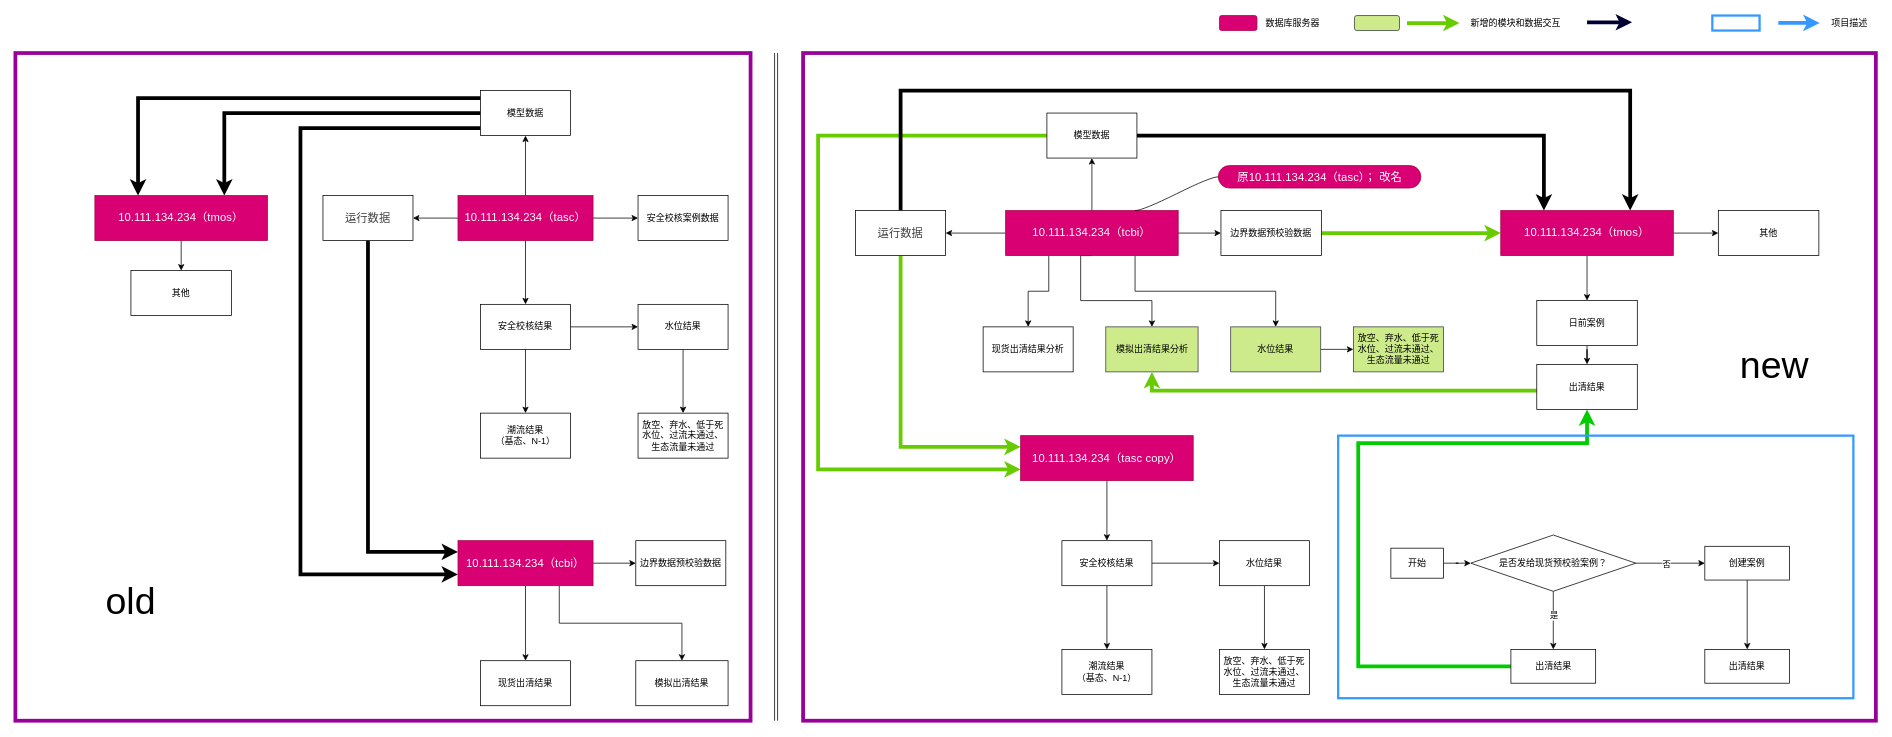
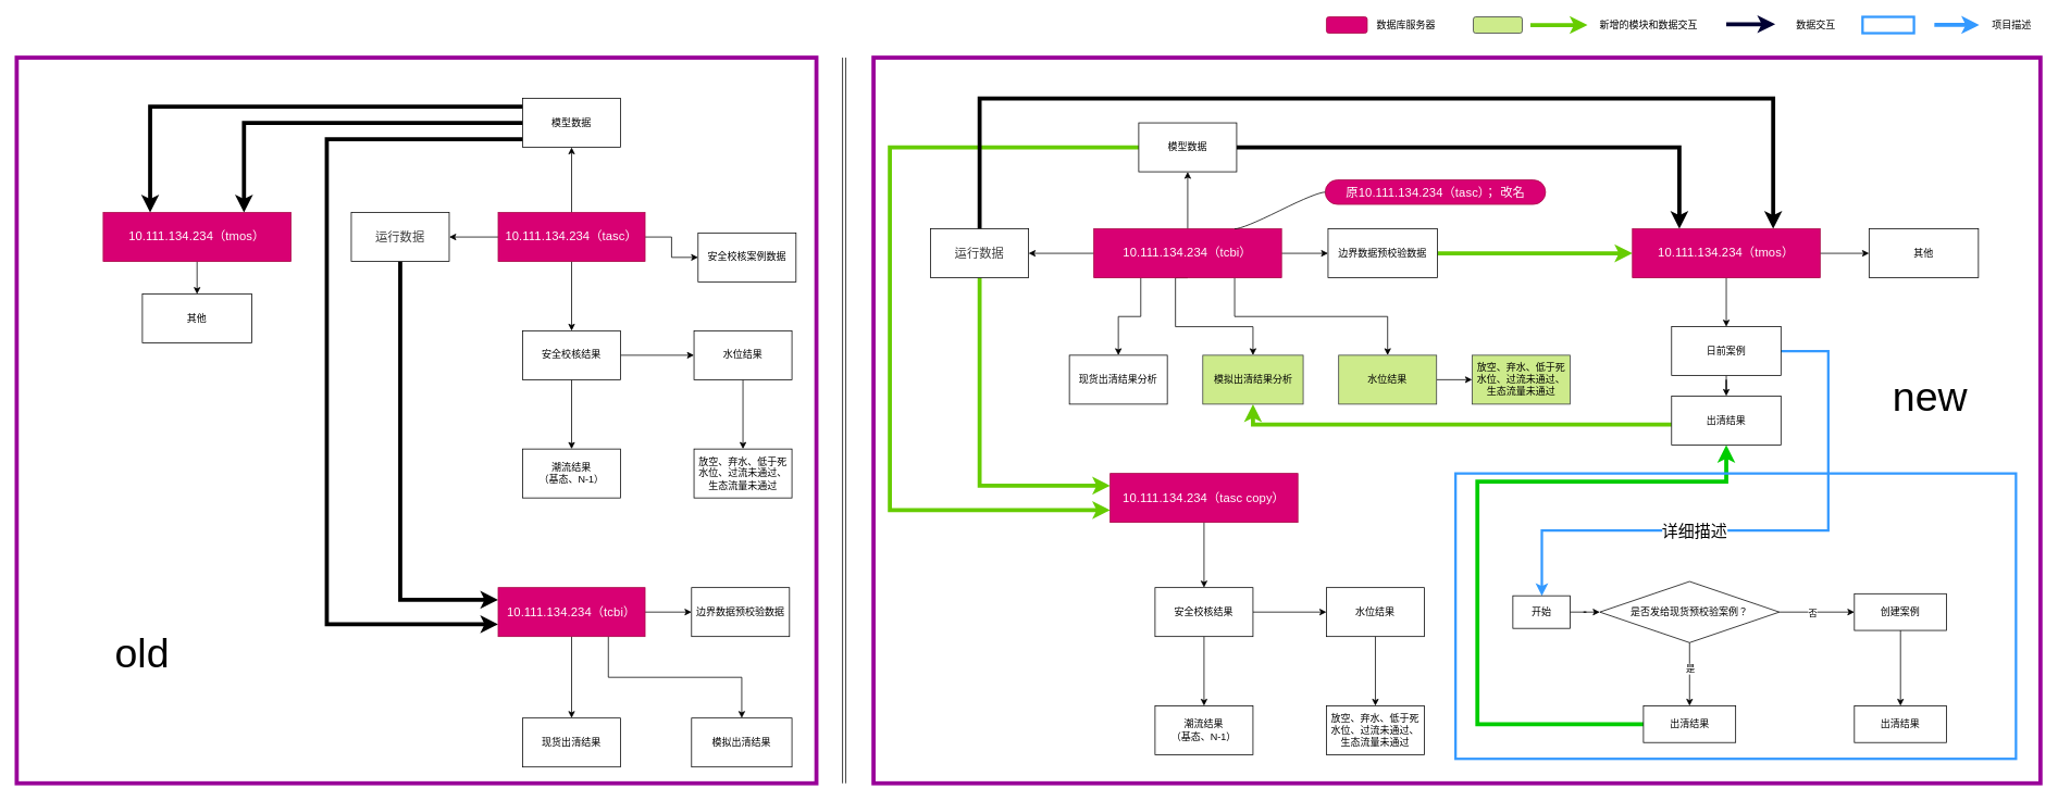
+ <mxCell id="84" value="数据交互" style="text;html=1;strokeColor=none;fillColor=none;align=center;verticalAlign=middle;whiteSpace=wrap;rounded=0;" vertex="1" parent="82"><mxGeometry x="80" width="60" height="20" as="geometry" /></mxCell>
- <mxCell id="15" value="安全校核案例数据" style="rounded=0;whiteSpace=wrap;html=1;" vertex="1" parent="1"><mxGeometry x="850" y="260" width="120" height="60" as="geometry" /></mxCell>
+ <mxCell id="15" value="安全校核案例数据" style="rounded=0;whiteSpace=wrap;html=1;" vertex="1" parent="1"><mxGeometry x="855" y="285" width="120" height="60" as="geometry" /></mxCell>
+ <mxCell id="67" style="edgeStyle=orthogonalEdgeStyle;rounded=0;orthogonalLoop=1;jettySize=auto;html=1;strokeColor=#3399FF;strokeWidth=3;" edge="1" parent="1" source="69" target="88"><mxGeometry relative="1" as="geometry"><Array as="points"><mxPoint x="2240" y="430" /><mxPoint x="2240" y="650" /><mxPoint x="1889" y="650" /></Array></mxGeometry></mxCell>
+ <mxCell id="68" value="&lt;font style=&quot;font-size: 20px&quot;&gt;详细描述&lt;/font&gt;" style="edgeLabel;html=1;align=center;verticalAlign=middle;resizable=0;points=[];" vertex="1" connectable="0" parent="67"><mxGeometry x="-0.159" y="-1" relative="1" as="geometry"><mxPoint x="-144.67" as="offset" /></mxGeometry></mxCell>
